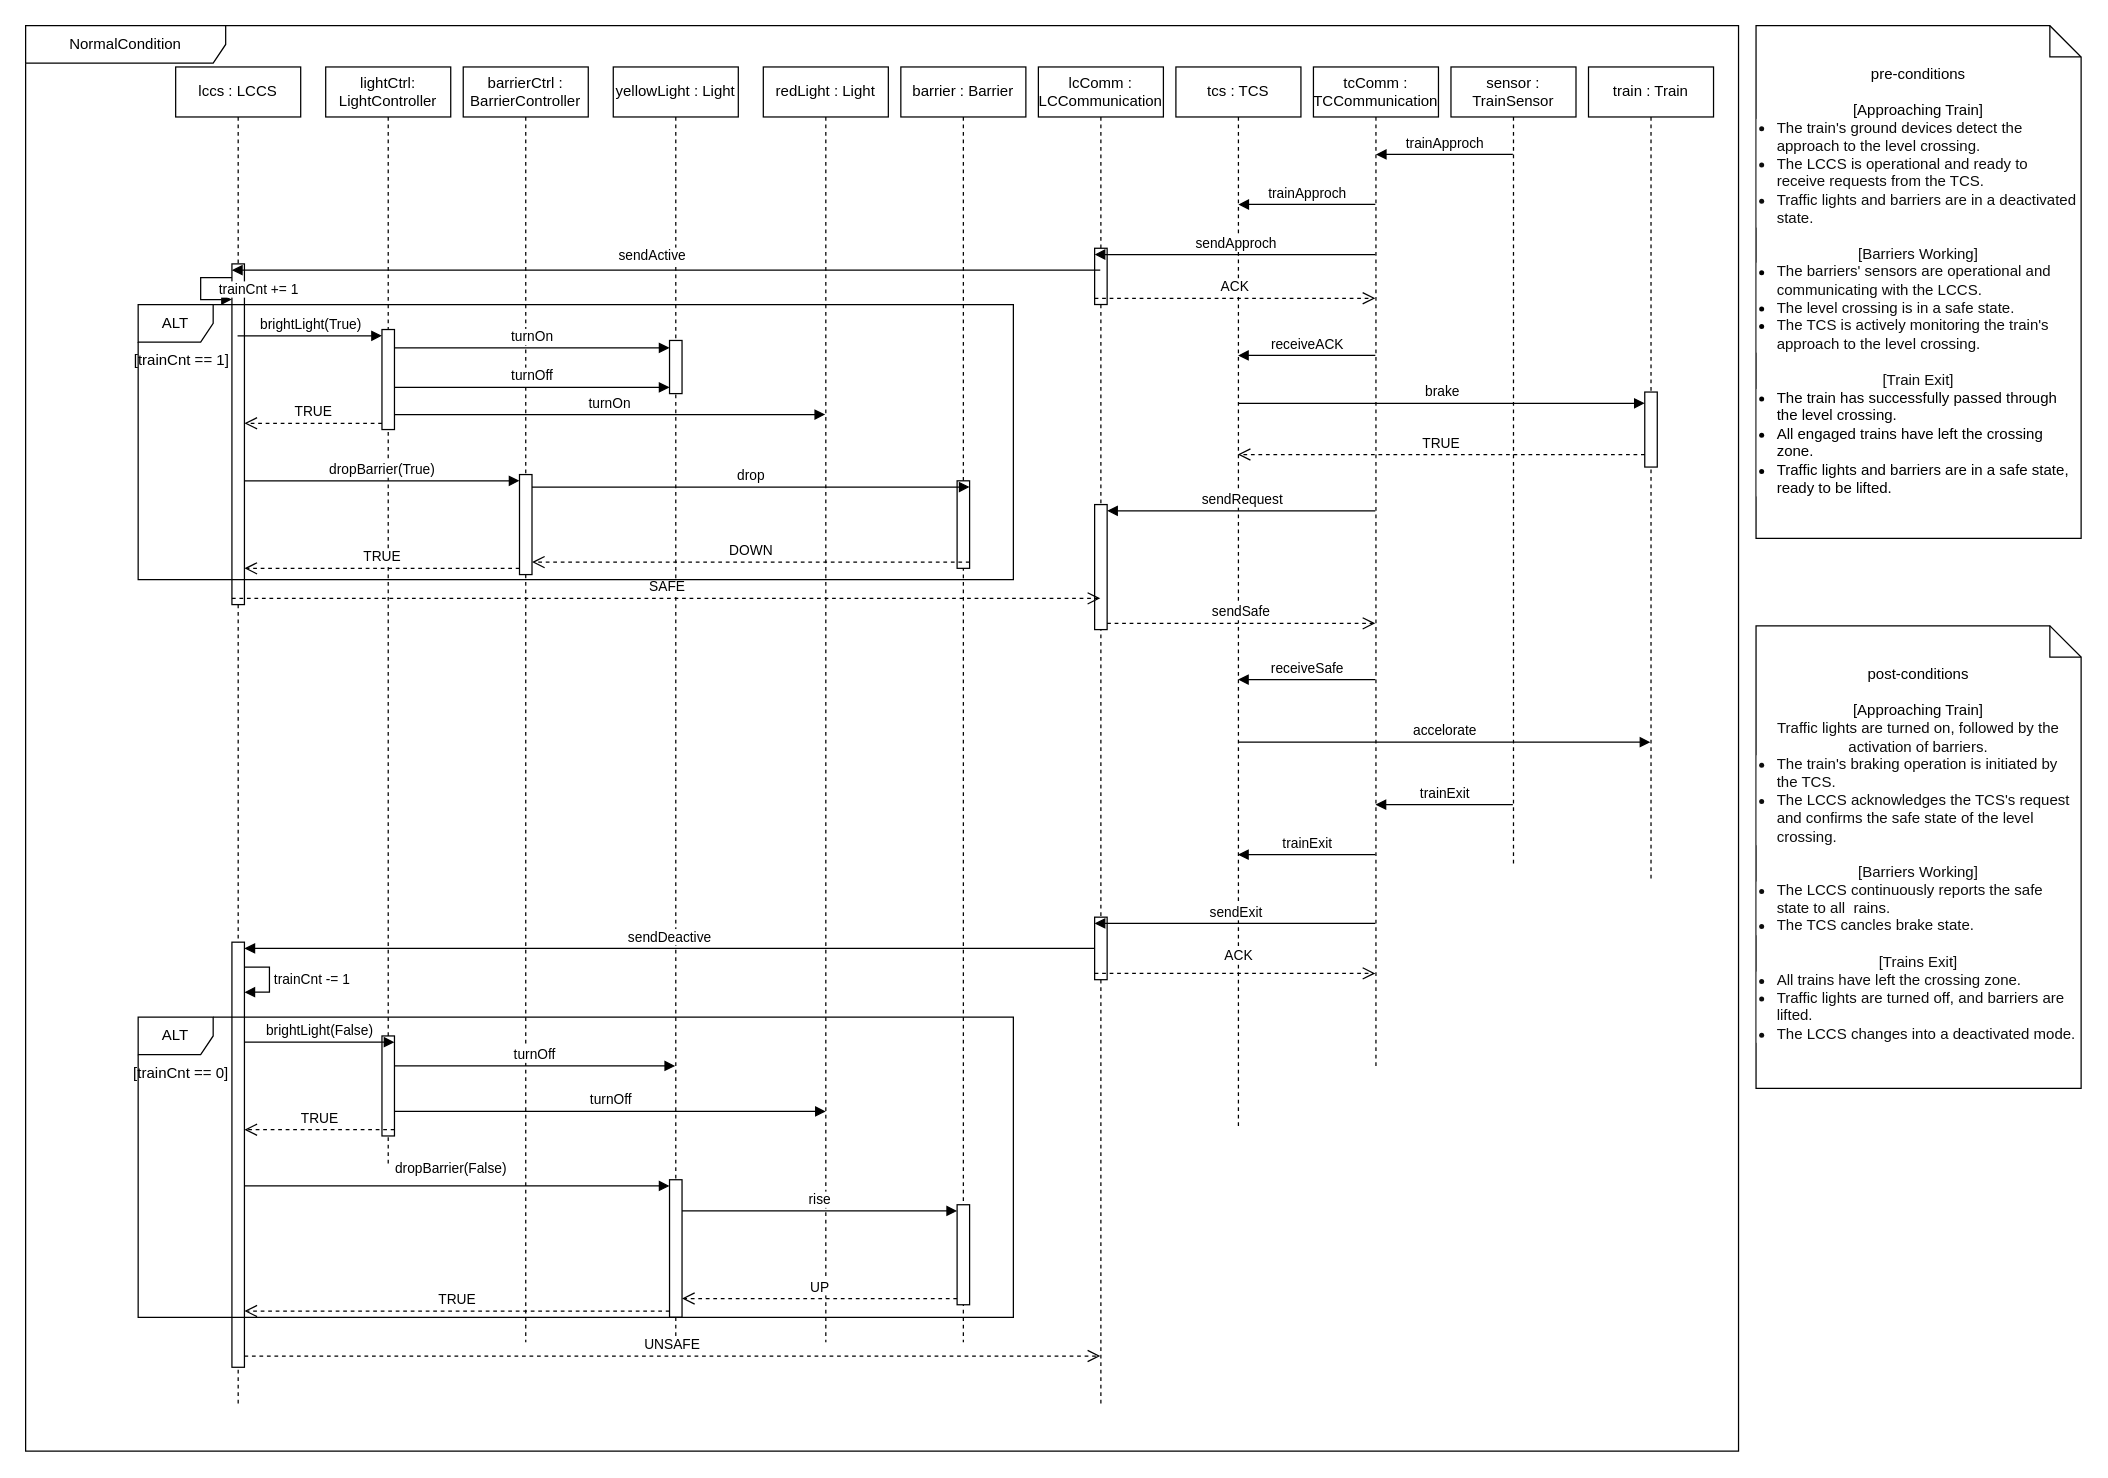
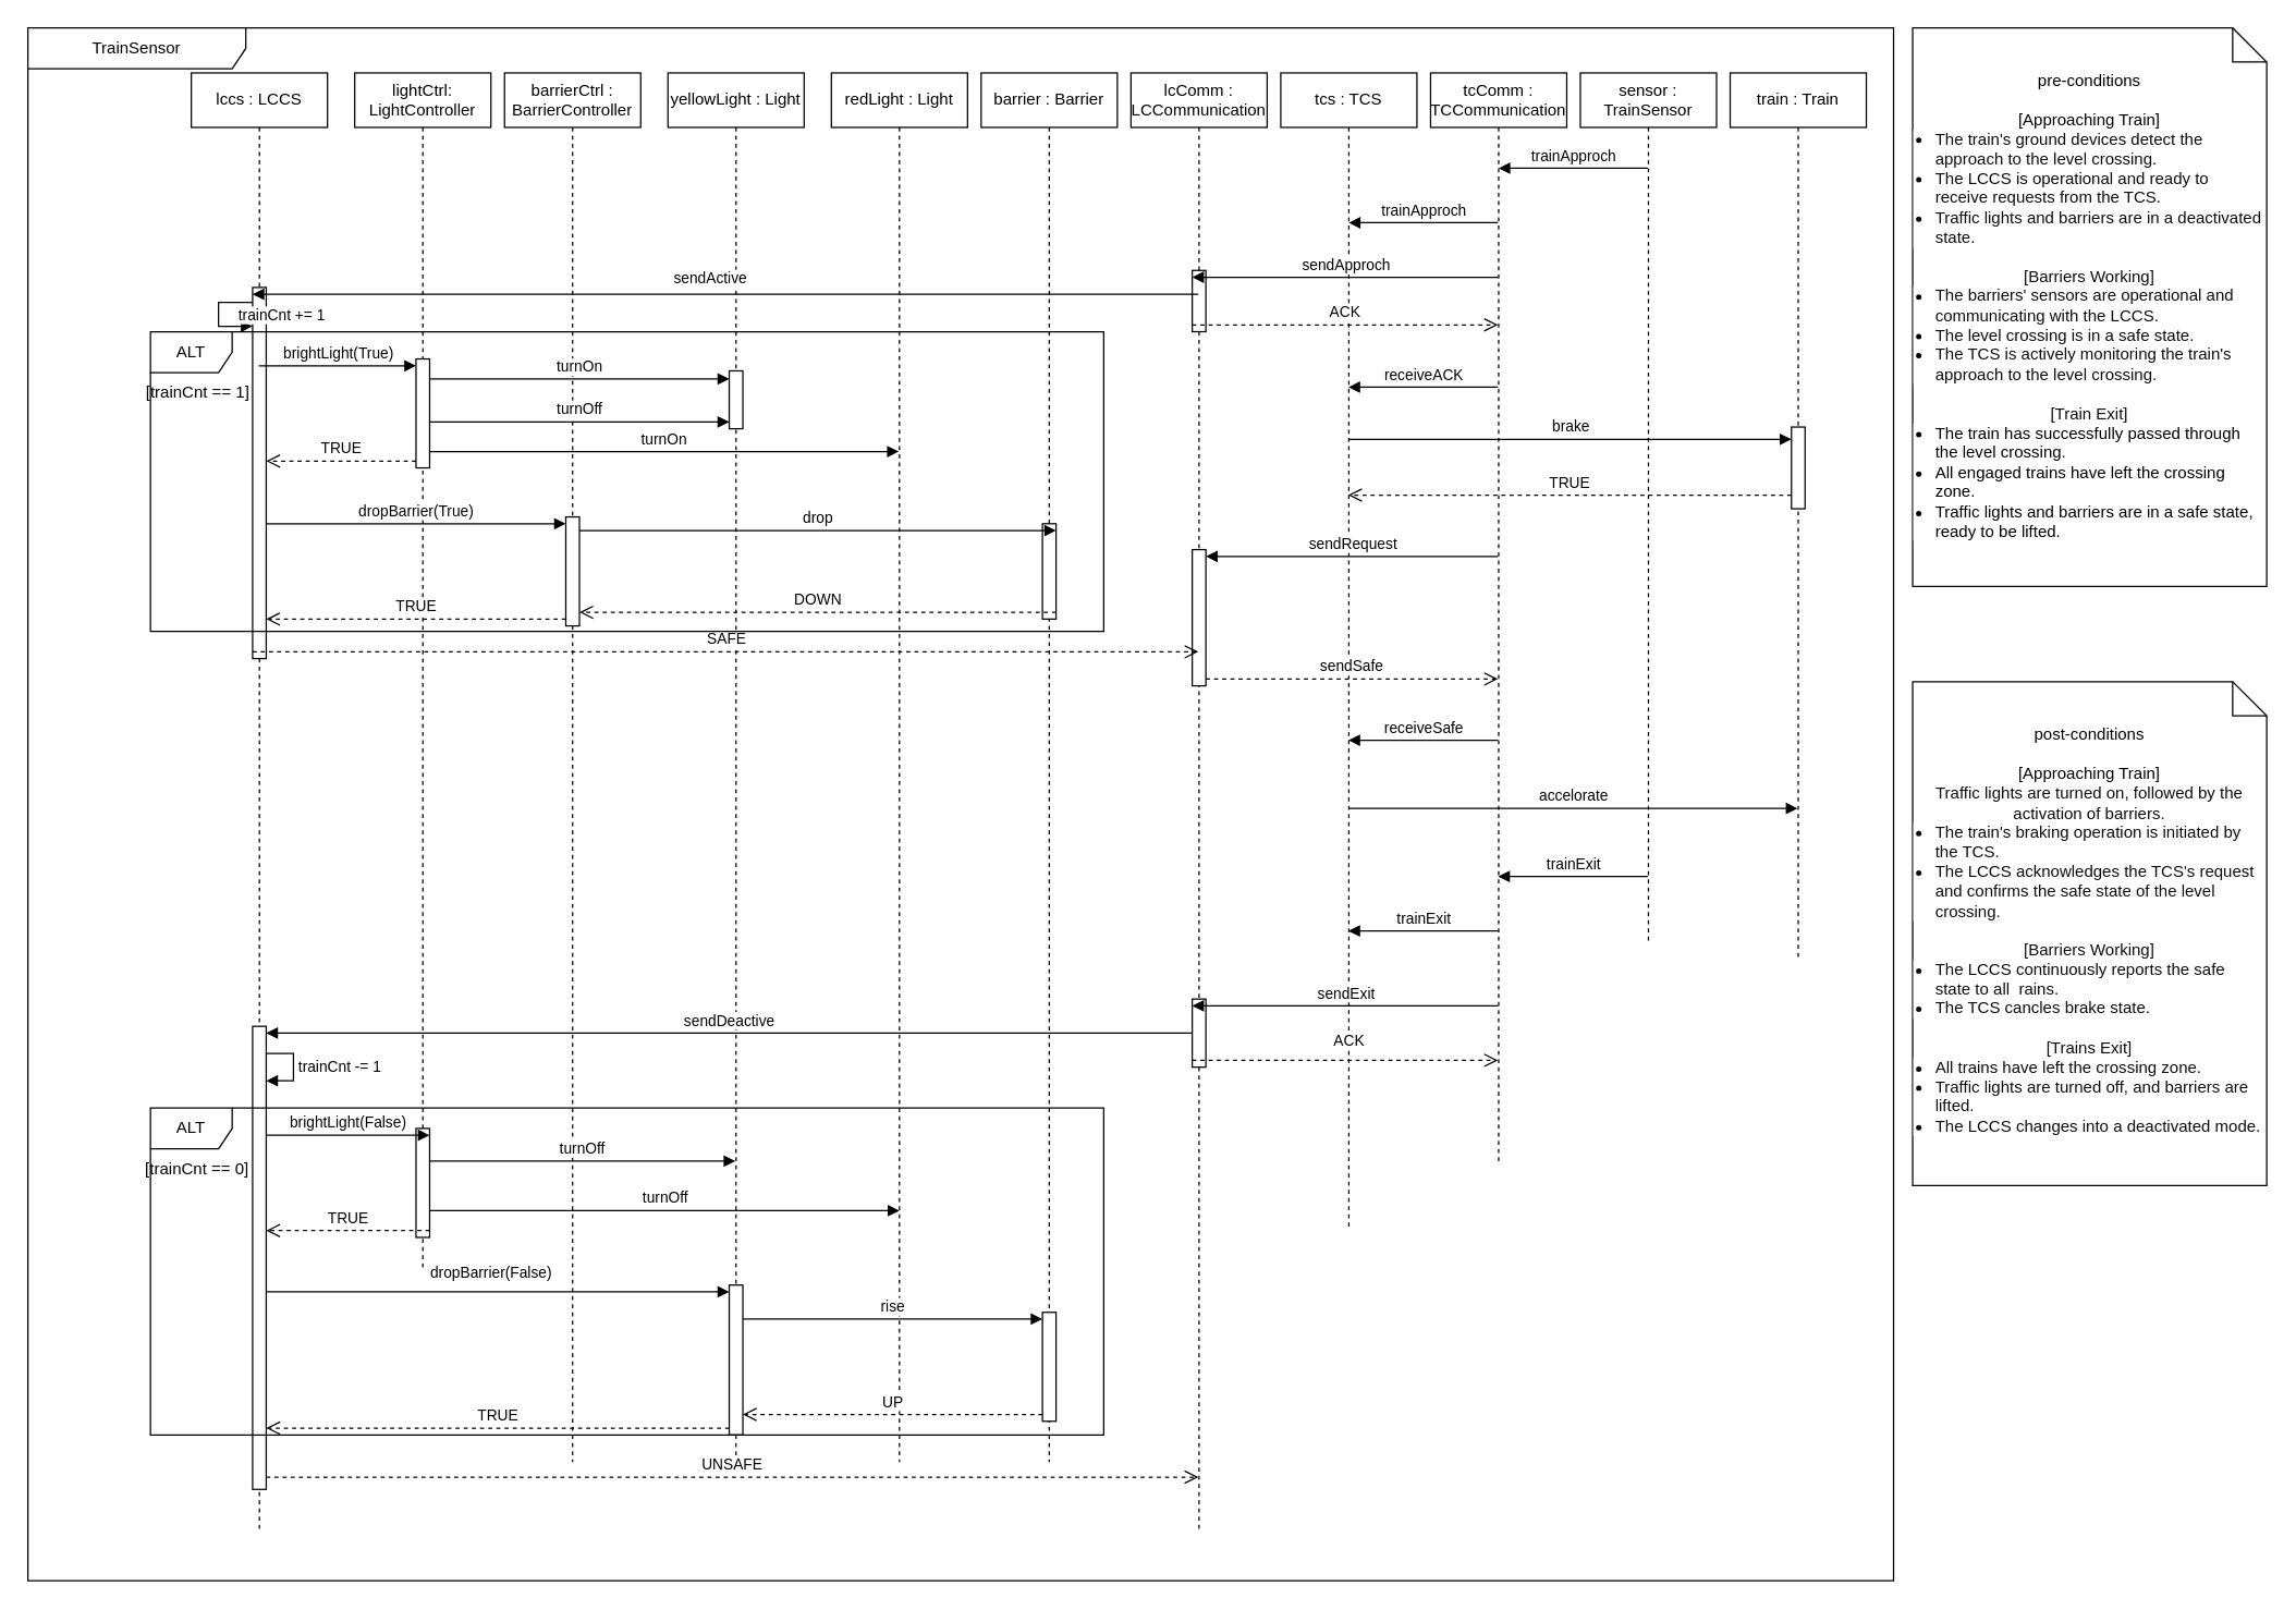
- <mxCell id="68" value="NormalCondition" style="shape=umlFrame;whiteSpace=wrap;html=1;pointerEvents=0;recursiveResize=0;container=1;collapsible=0;width=160;" parent="1" vertex="1"><mxGeometry x="20" y="20" width="1370" height="1140" as="geometry" /></mxCell>
+ <mxCell id="68" value="TrainSensor" style="shape=umlFrame;whiteSpace=wrap;html=1;pointerEvents=0;recursiveResize=0;container=1;collapsible=0;width=160;" parent="1" vertex="1"><mxGeometry x="20" y="20" width="1370" height="1140" as="geometry" /></mxCell>
